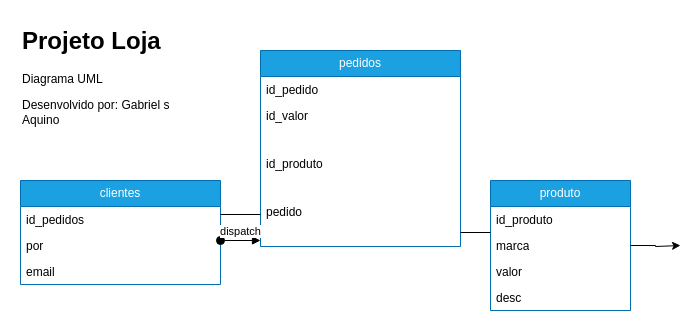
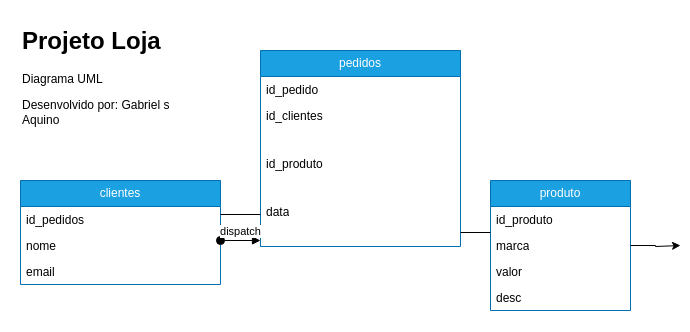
- <mxCell id="8" value="id_valor" style="text;strokeColor=none;fillColor=none;align=left;verticalAlign=top;spacingLeft=4;spacingRight=4;overflow=hidden;rotatable=0;points=[[0,0.5],[1,0.5]];portConstraint=eastwest;whiteSpace=wrap;html=1;" vertex="1" parent="6"><mxGeometry y="52" width="200" height="48" as="geometry" /></mxCell>
+ <mxCell id="8" value="id_clientes" style="text;strokeColor=none;fillColor=none;align=left;verticalAlign=top;spacingLeft=4;spacingRight=4;overflow=hidden;rotatable=0;points=[[0,0.5],[1,0.5]];portConstraint=eastwest;whiteSpace=wrap;html=1;" vertex="1" parent="6"><mxGeometry y="52" width="200" height="48" as="geometry" /></mxCell>
- <mxCell id="10" value="pedido" style="text;strokeColor=none;fillColor=none;align=left;verticalAlign=top;spacingLeft=4;spacingRight=4;overflow=hidden;rotatable=0;points=[[0,0.5],[1,0.5]];portConstraint=eastwest;whiteSpace=wrap;html=1;" vertex="1" parent="6"><mxGeometry y="148" width="200" height="48" as="geometry" /></mxCell>
+ <mxCell id="10" value="data" style="text;strokeColor=none;fillColor=none;align=left;verticalAlign=top;spacingLeft=4;spacingRight=4;overflow=hidden;rotatable=0;points=[[0,0.5],[1,0.5]];portConstraint=eastwest;whiteSpace=wrap;html=1;" vertex="1" parent="6"><mxGeometry y="148" width="200" height="48" as="geometry" /></mxCell>
- <mxCell id="4" value="por" style="text;strokeColor=none;fillColor=none;align=left;verticalAlign=top;spacingLeft=4;spacingRight=4;overflow=hidden;rotatable=0;points=[[0,0.5],[1,0.5]];portConstraint=eastwest;whiteSpace=wrap;html=1;" vertex="1" parent="2"><mxGeometry y="52" width="200" height="26" as="geometry" /></mxCell>
+ <mxCell id="4" value="nome" style="text;strokeColor=none;fillColor=none;align=left;verticalAlign=top;spacingLeft=4;spacingRight=4;overflow=hidden;rotatable=0;points=[[0,0.5],[1,0.5]];portConstraint=eastwest;whiteSpace=wrap;html=1;" vertex="1" parent="2"><mxGeometry y="52" width="200" height="26" as="geometry" /></mxCell>
